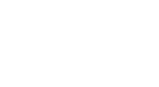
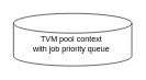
+ <mxCell id="2" value="&lt;br&gt;TVM pool context&amp;nbsp;&lt;br&gt;with job priority queue&amp;nbsp;" style="shape=cylinder2;whiteSpace=wrap;html=1;boundedLbl=1;backgroundOutline=1;size=15;" vertex="1" parent="1"><mxGeometry x="20" y="20" width="180" height="80" as="geometry" /></mxCell>
